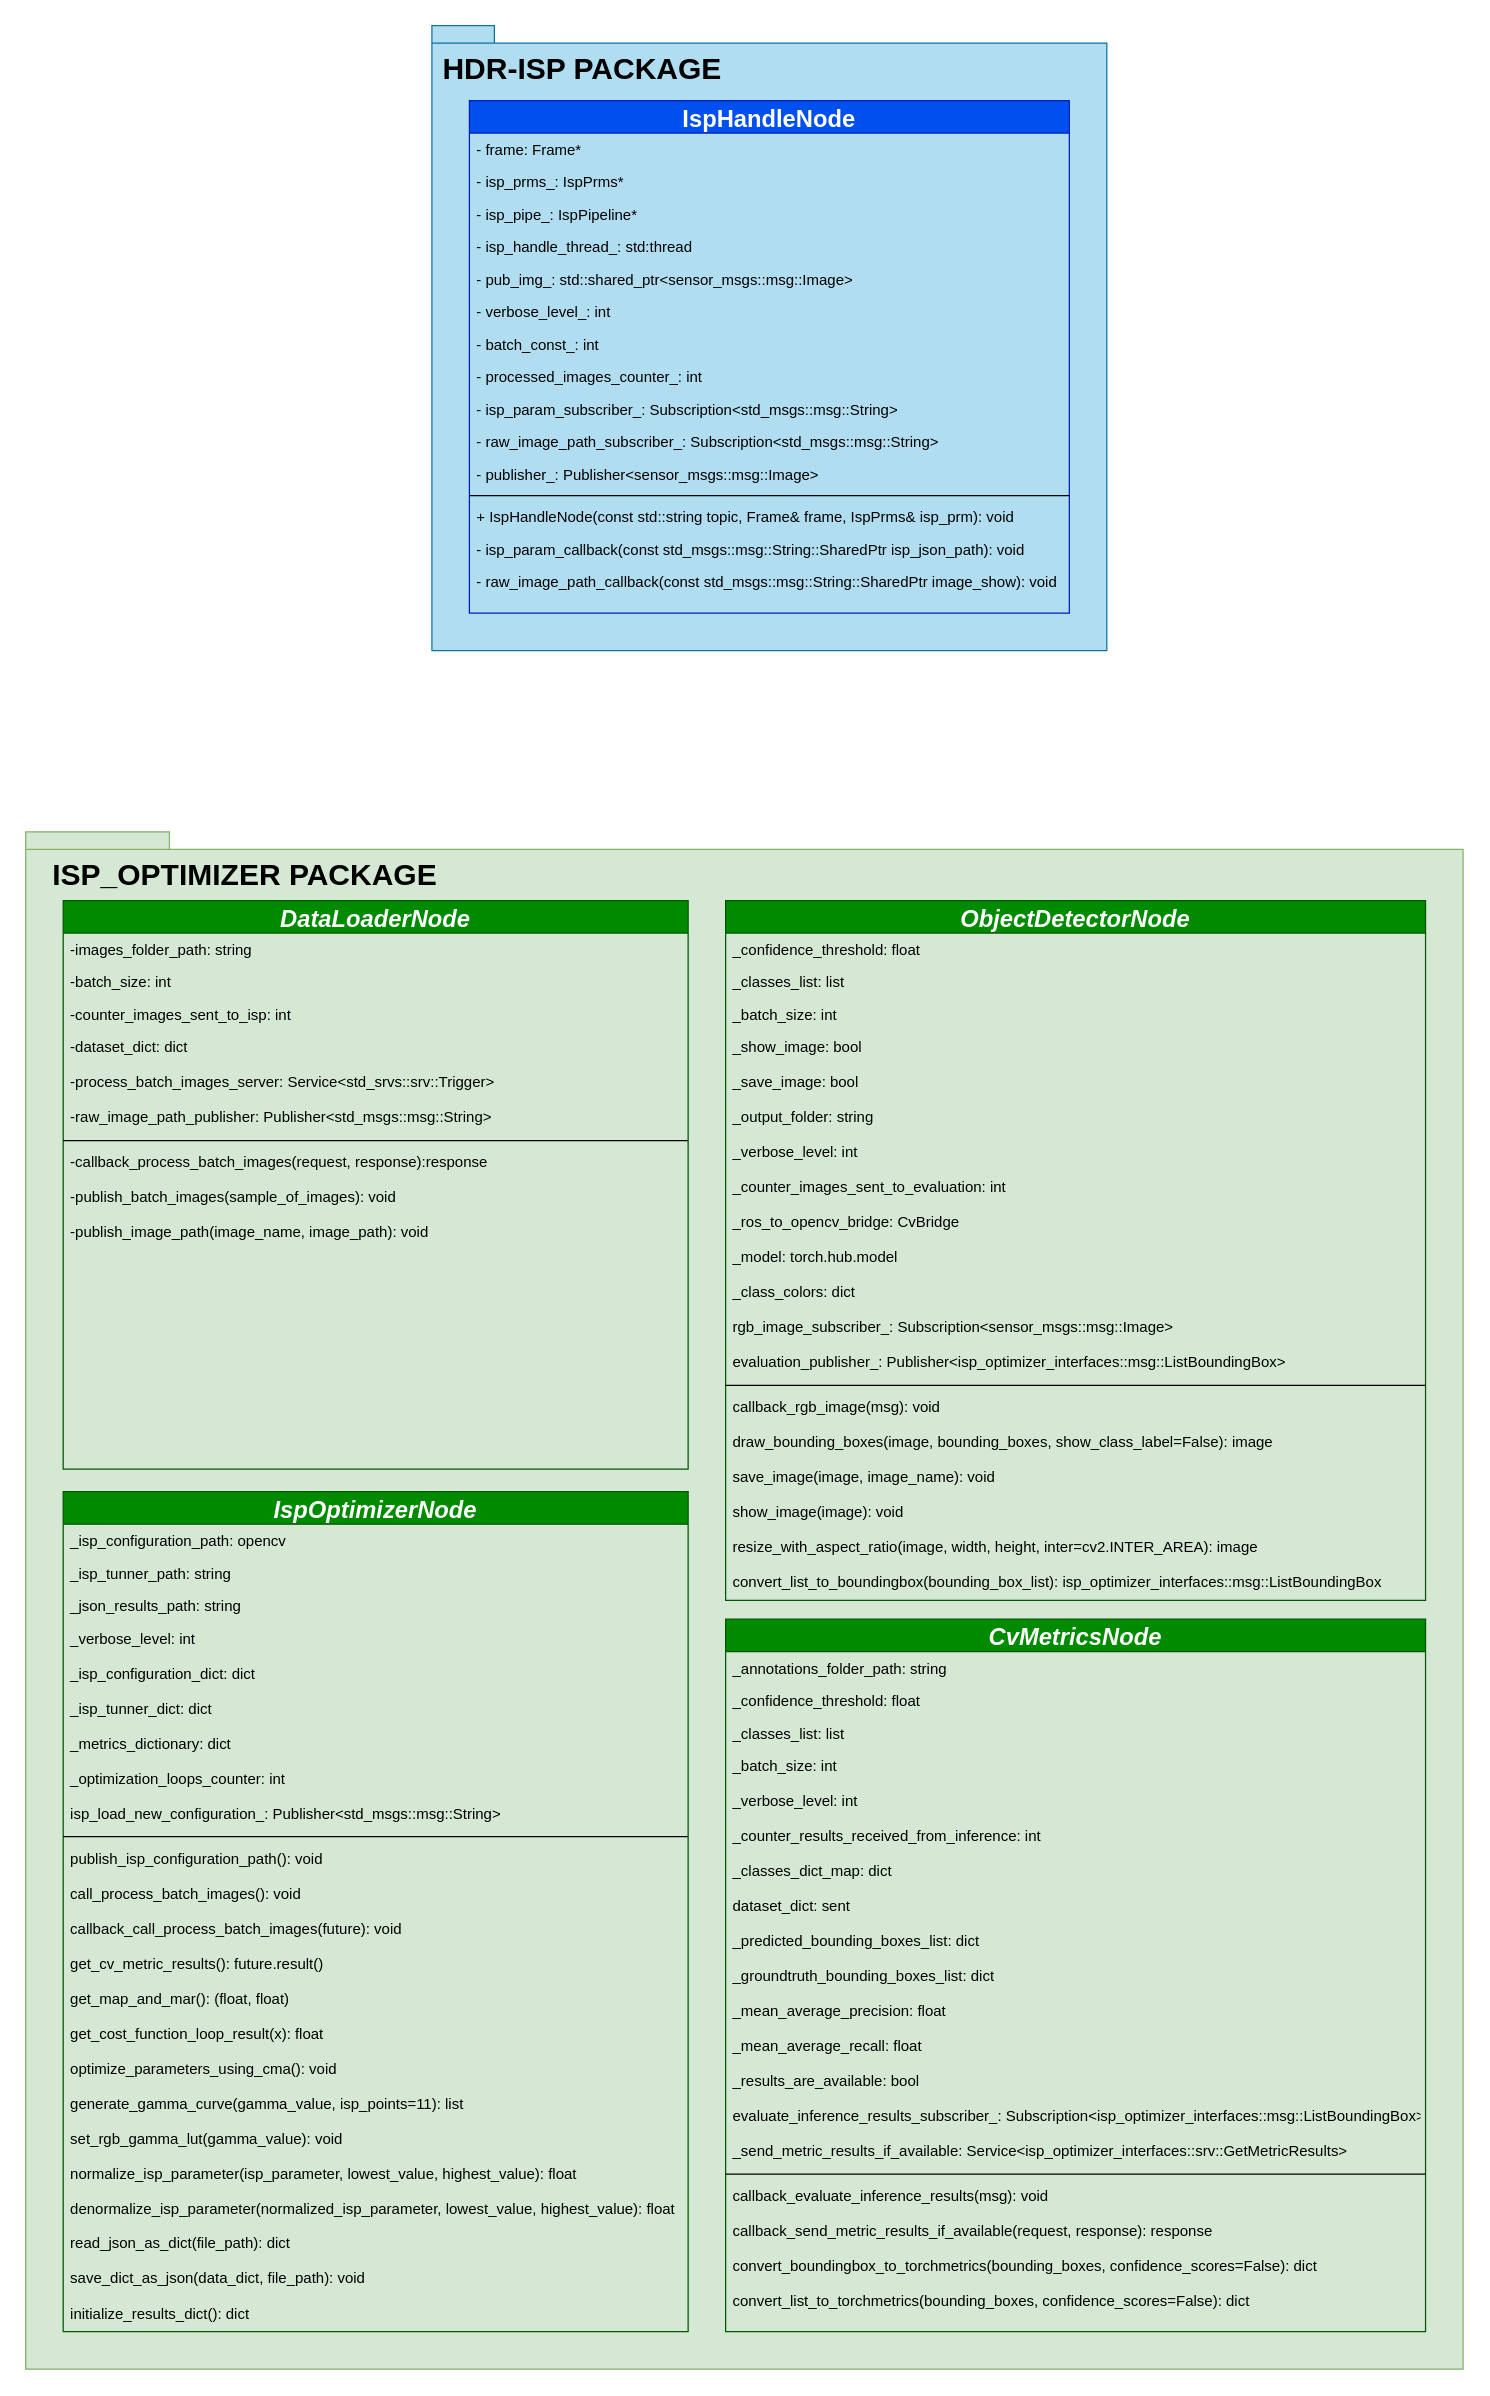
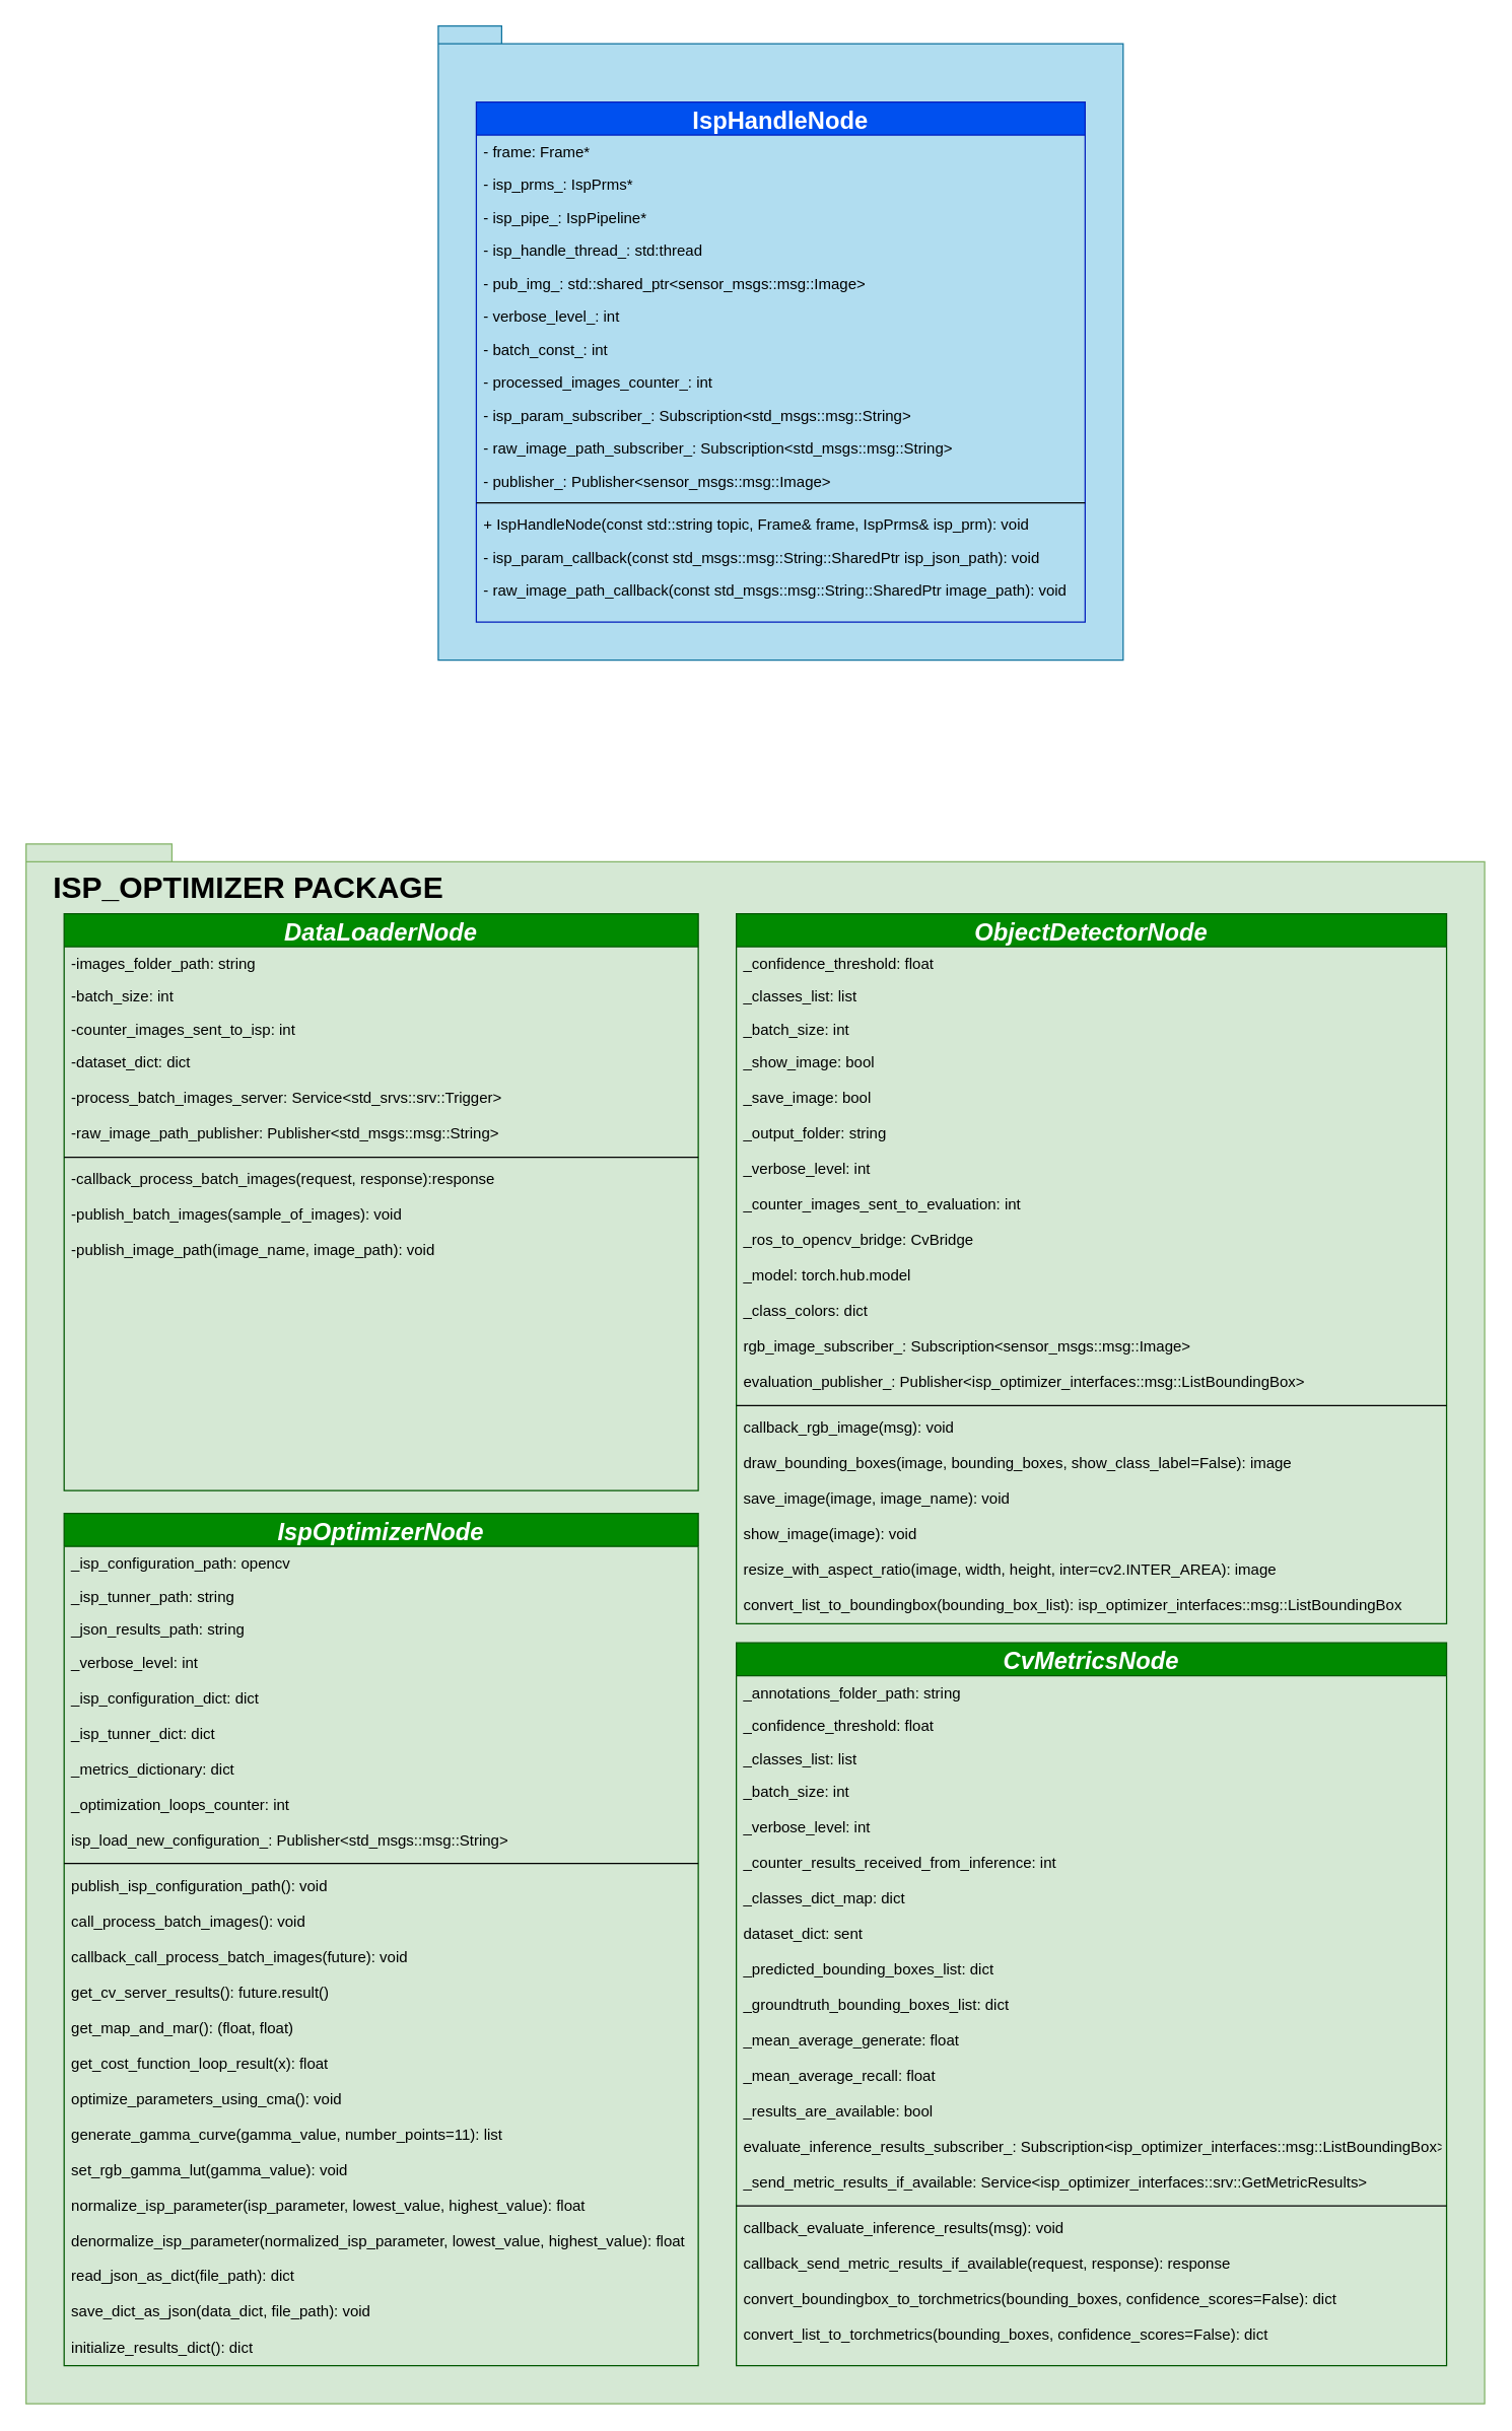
- <mxCell id="101" value="HDR-ISP PACKAGE" style="text;strokeColor=none;fillColor=none;html=1;fontSize=24;fontStyle=1;verticalAlign=middle;align=center;" vertex="1" parent="83"><mxGeometry y="15" width="240" height="40" as="geometry" /></mxCell>
- <mxCell id="100" value="- raw_image_path_callback(const std_msgs::msg::String::SharedPtr image_show): void" style="text;align=left;verticalAlign=top;spacingLeft=4;spacingRight=4;overflow=hidden;rotatable=0;points=[[0,0.5],[1,0.5]];portConstraint=eastwest;" parent="85" vertex="1"><mxGeometry y="372" width="480" height="26" as="geometry" /></mxCell>
+ <mxCell id="100" value="- raw_image_path_callback(const std_msgs::msg::String::SharedPtr image_path): void" style="text;align=left;verticalAlign=top;spacingLeft=4;spacingRight=4;overflow=hidden;rotatable=0;points=[[0,0.5],[1,0.5]];portConstraint=eastwest;" parent="85" vertex="1"><mxGeometry y="372" width="480" height="26" as="geometry" /></mxCell>
- <mxCell id="71" value="get_cv_metric_results(): future.result()" style="text;align=left;verticalAlign=top;spacingLeft=4;spacingRight=4;overflow=hidden;rotatable=0;points=[[0,0.5],[1,0.5]];portConstraint=eastwest;" vertex="1" parent="57"><mxGeometry y="364" width="500" height="28" as="geometry" /></mxCell>
+ <mxCell id="71" value="get_cv_server_results(): future.result()" style="text;align=left;verticalAlign=top;spacingLeft=4;spacingRight=4;overflow=hidden;rotatable=0;points=[[0,0.5],[1,0.5]];portConstraint=eastwest;" vertex="1" parent="57"><mxGeometry y="364" width="500" height="28" as="geometry" /></mxCell>
- <mxCell id="47" value="_mean_average_precision: float" style="text;align=left;verticalAlign=top;spacingLeft=4;spacingRight=4;overflow=hidden;rotatable=0;points=[[0,0.5],[1,0.5]];portConstraint=eastwest;" vertex="1" parent="36"><mxGeometry y="300" width="560" height="28" as="geometry" /></mxCell>
+ <mxCell id="47" value="_mean_average_generate: float" style="text;align=left;verticalAlign=top;spacingLeft=4;spacingRight=4;overflow=hidden;rotatable=0;points=[[0,0.5],[1,0.5]];portConstraint=eastwest;" vertex="1" parent="36"><mxGeometry y="300" width="560" height="28" as="geometry" /></mxCell>
- <mxCell id="75" value="generate_gamma_curve(gamma_value, isp_points=11): list " style="text;align=left;verticalAlign=top;spacingLeft=4;spacingRight=4;overflow=hidden;rotatable=0;points=[[0,0.5],[1,0.5]];portConstraint=eastwest;" vertex="1" parent="57"><mxGeometry y="476" width="500" height="28" as="geometry" /></mxCell>
+ <mxCell id="75" value="generate_gamma_curve(gamma_value, number_points=11): list " style="text;align=left;verticalAlign=top;spacingLeft=4;spacingRight=4;overflow=hidden;rotatable=0;points=[[0,0.5],[1,0.5]];portConstraint=eastwest;" vertex="1" parent="57"><mxGeometry y="476" width="500" height="28" as="geometry" /></mxCell>
